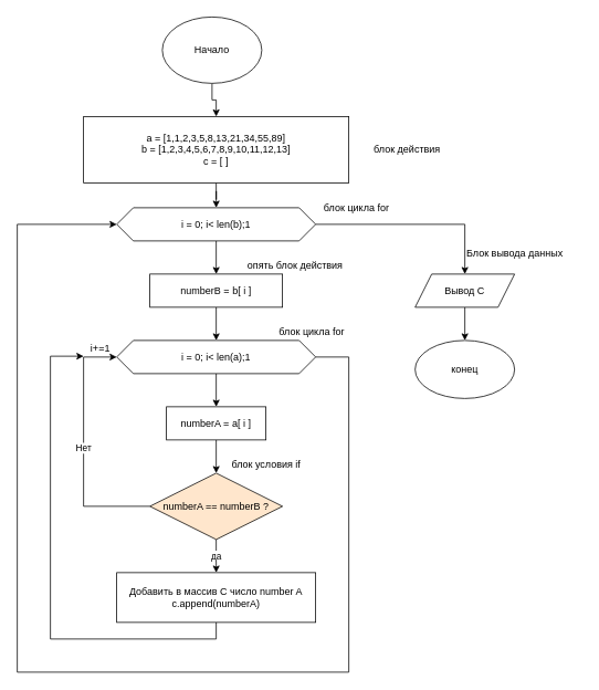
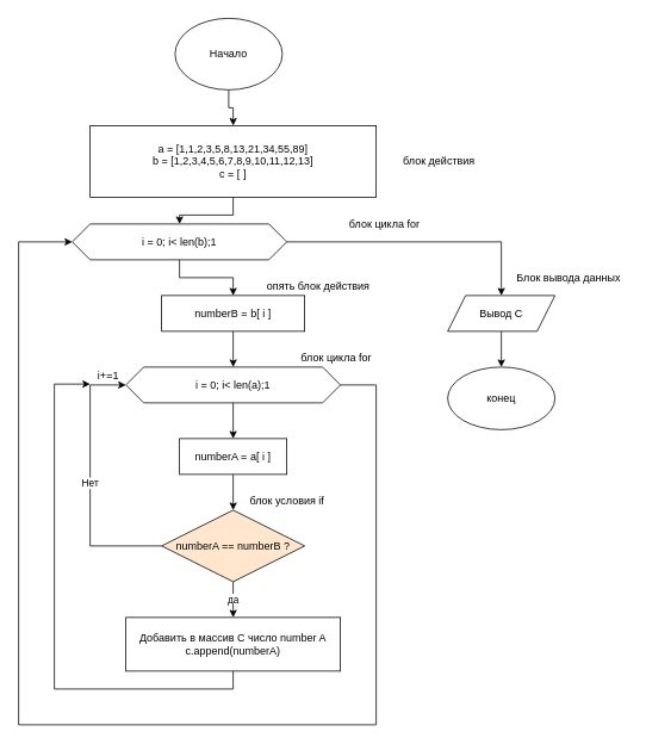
- <mxCell id="6" value="i = 0; i&amp;lt; len(b);1" style="shape=hexagon;perimeter=hexagonPerimeter2;whiteSpace=wrap;html=1;fixedSize=1;" parent="1" vertex="1"><mxGeometry x="140" y="250" width="240" height="40" as="geometry" /></mxCell>
+ <mxCell id="6" value="i = 0; i&amp;lt; len(b);1" style="shape=hexagon;perimeter=hexagonPerimeter2;whiteSpace=wrap;html=1;fixedSize=1;" parent="1" vertex="1"><mxGeometry x="80" y="250" width="240" height="40" as="geometry" /></mxCell>
- <mxCell id="28" value="Блок вывода данных" style="text;html=1;align=center;verticalAlign=middle;resizable=0;points=[];autosize=1;" vertex="1" parent="1"><mxGeometry x="555" y="295" width="130" height="20" as="geometry" /></mxCell>
+ <mxCell id="28" value="Блок вывода данных" style="text;html=1;align=center;verticalAlign=middle;resizable=0;points=[];autosize=1;" vertex="1" parent="1"><mxGeometry x="570" y="300" width="130" height="20" as="geometry" /></mxCell>
